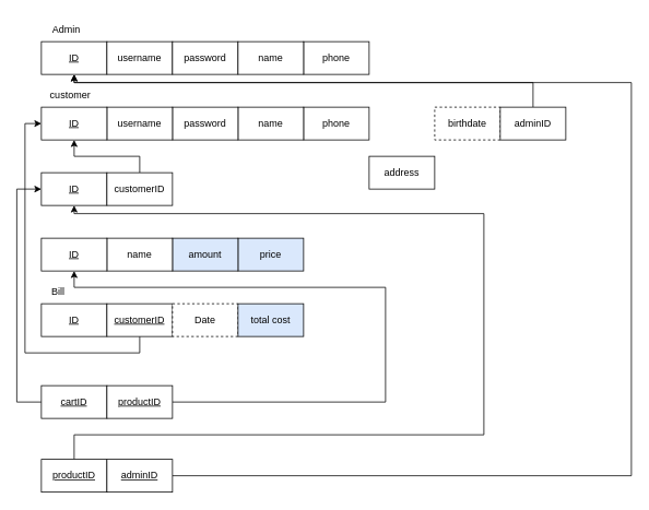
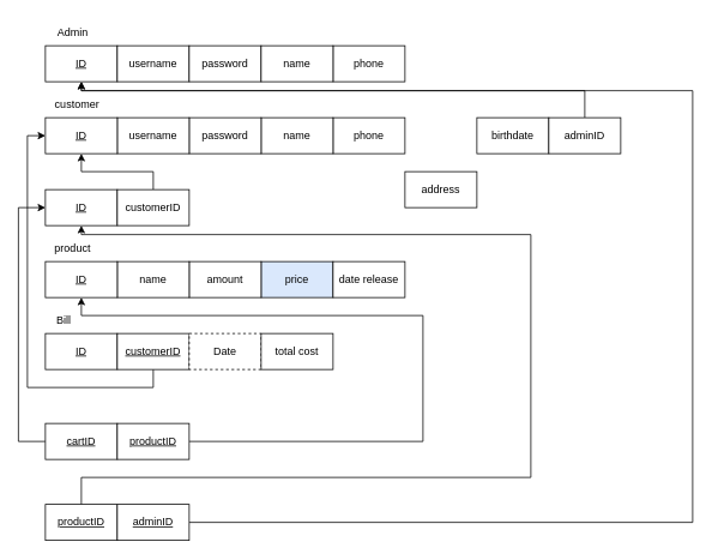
- <mxCell id="14" value="birthdate" style="rounded=0;whiteSpace=wrap;html=1;dashed=1;" vertex="1" parent="1"><mxGeometry x="530" y="130" width="80" height="40" as="geometry" /></mxCell>
+ <mxCell id="14" value="birthdate" style="rounded=0;whiteSpace=wrap;html=1;" vertex="1" parent="1"><mxGeometry x="530" y="130" width="80" height="40" as="geometry" /></mxCell>
+ <mxCell id="28" value="product" style="text;html=1;align=center;verticalAlign=middle;resizable=0;points=[];autosize=1;strokeColor=none;fillColor=none;" vertex="1" parent="1"><mxGeometry x="50" y="260" width="60" height="30" as="geometry" /></mxCell>
- <mxCell id="18" value="amount" style="rounded=0;whiteSpace=wrap;html=1;fillColor=#dae8fc;" vertex="1" parent="1"><mxGeometry x="210" y="290" width="80" height="40" as="geometry" /></mxCell>
+ <mxCell id="18" value="amount" style="rounded=0;whiteSpace=wrap;html=1;" vertex="1" parent="1"><mxGeometry x="210" y="290" width="80" height="40" as="geometry" /></mxCell>
+ <mxCell id="21" value="date release" style="rounded=0;whiteSpace=wrap;html=1;" vertex="1" parent="1"><mxGeometry x="370" y="290" width="80" height="40" as="geometry" /></mxCell>
- <mxCell id="26" value="total cost" style="rounded=0;whiteSpace=wrap;html=1;fillColor=#dae8fc;" vertex="1" parent="1"><mxGeometry x="290" y="370" width="80" height="40" as="geometry" /></mxCell>
+ <mxCell id="26" value="total cost" style="rounded=0;whiteSpace=wrap;html=1;" vertex="1" parent="1"><mxGeometry x="290" y="370" width="80" height="40" as="geometry" /></mxCell>
